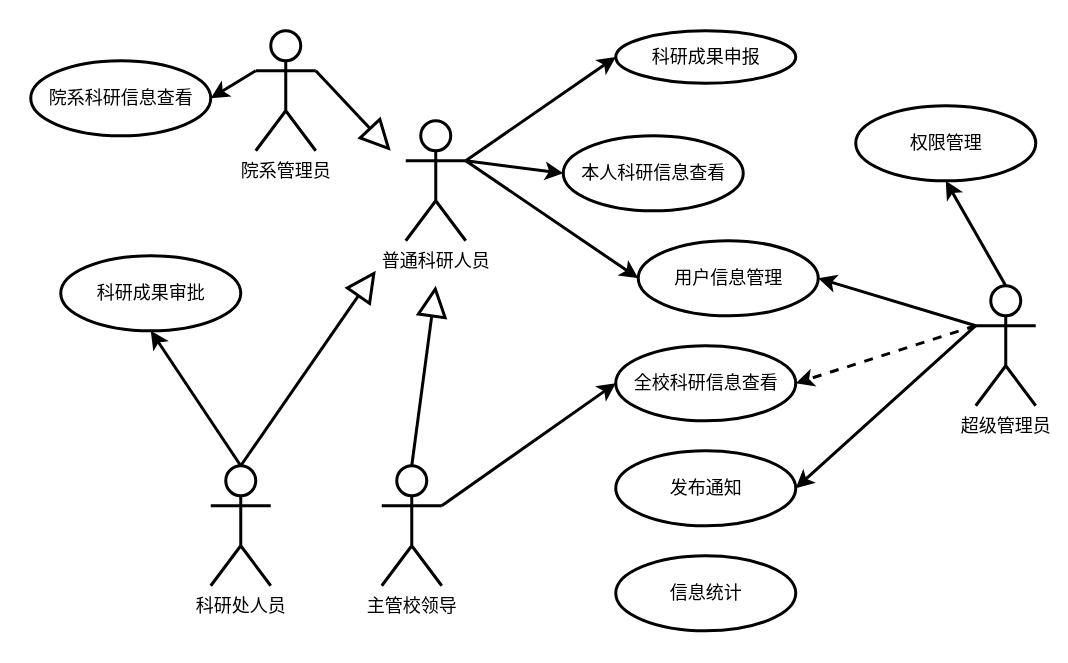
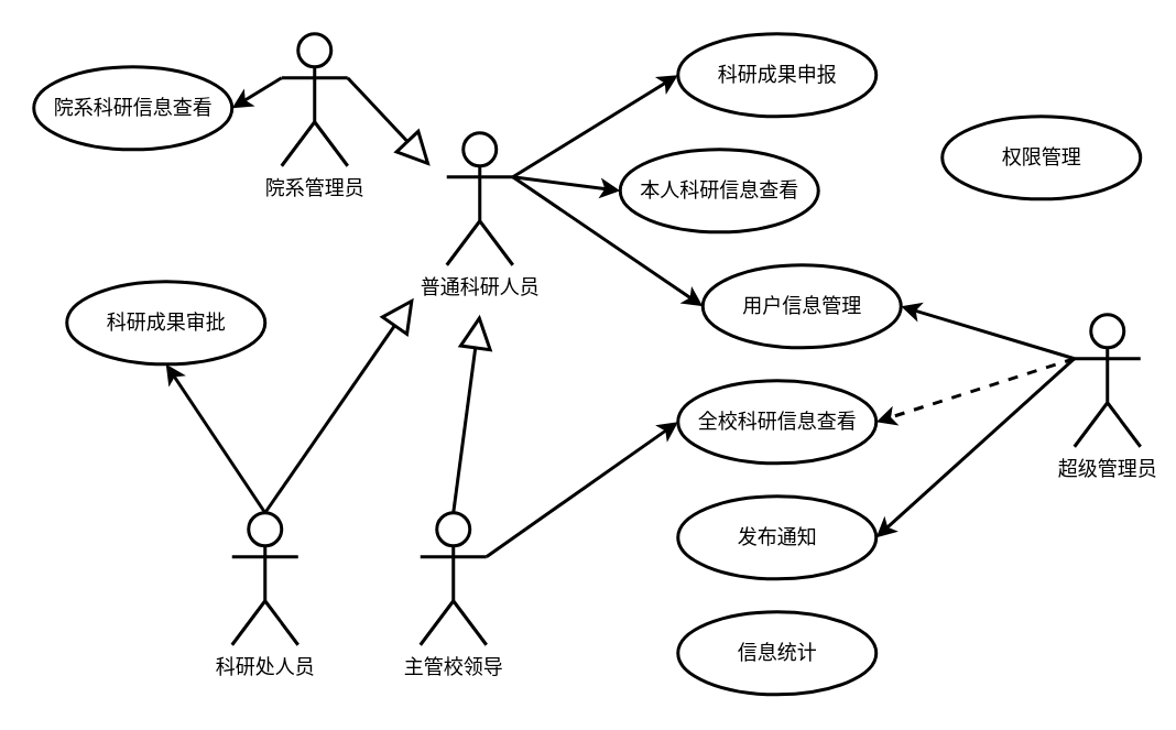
- <mxCell id="8" value="科研成果申报" style="shape=ellipse;html=1;dashed=0;whitespace=wrap;perimeter=ellipsePerimeter;strokeWidth=2;" vertex="1" parent="1"><mxGeometry x="410" y="20" width="120" height="35" as="geometry" /></mxCell>
+ <mxCell id="8" value="科研成果申报" style="shape=ellipse;html=1;dashed=0;whitespace=wrap;perimeter=ellipsePerimeter;strokeWidth=2;" vertex="1" parent="1"><mxGeometry x="410" y="20" width="120" height="50" as="geometry" /></mxCell>
- <mxCell id="14" value="" style="endArrow=classic;html=1;strokeWidth=2;exitX=0.5;exitY=0;exitDx=0;exitDy=0;exitPerimeter=0;entryX=0.5;entryY=1;entryDx=0;entryDy=0;" edge="1" parent="1" source="3" target="6"><mxGeometry width="50" height="50" relative="1" as="geometry"><mxPoint x="800" y="80" as="sourcePoint" /><mxPoint x="730" y="-20" as="targetPoint" /></mxGeometry></mxCell>
